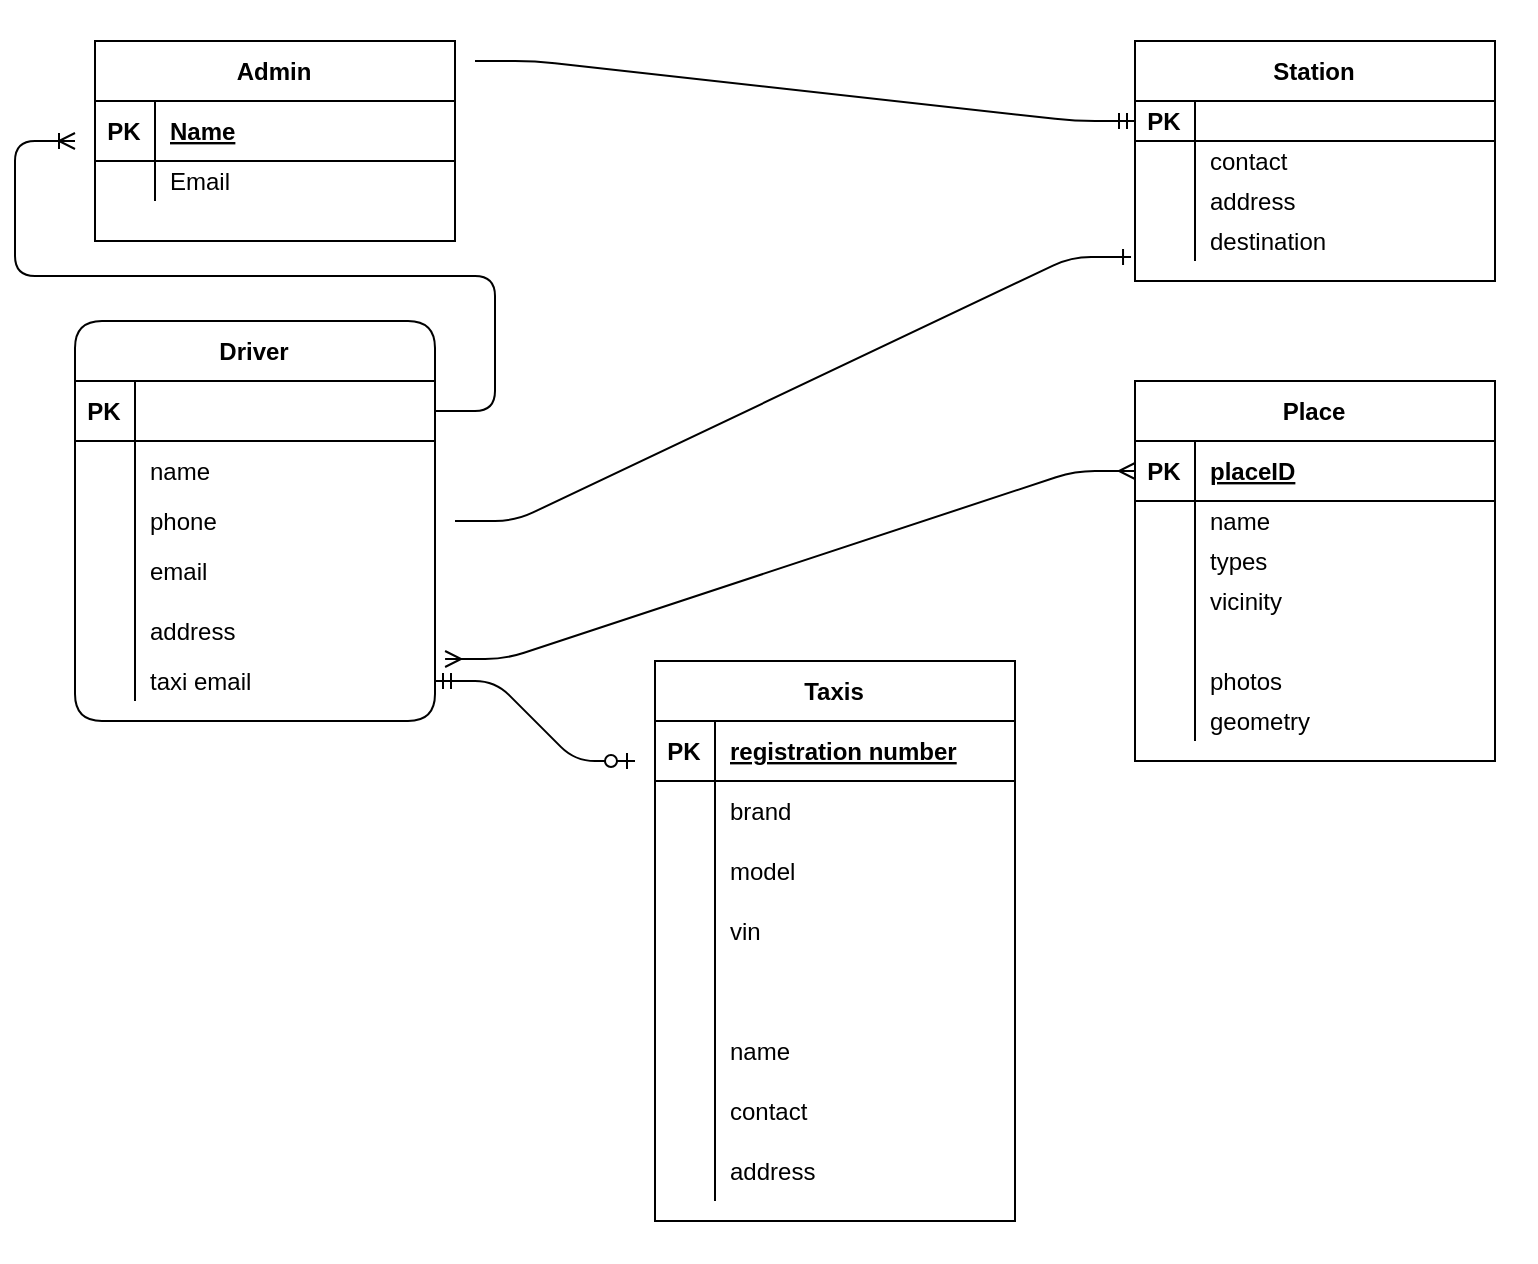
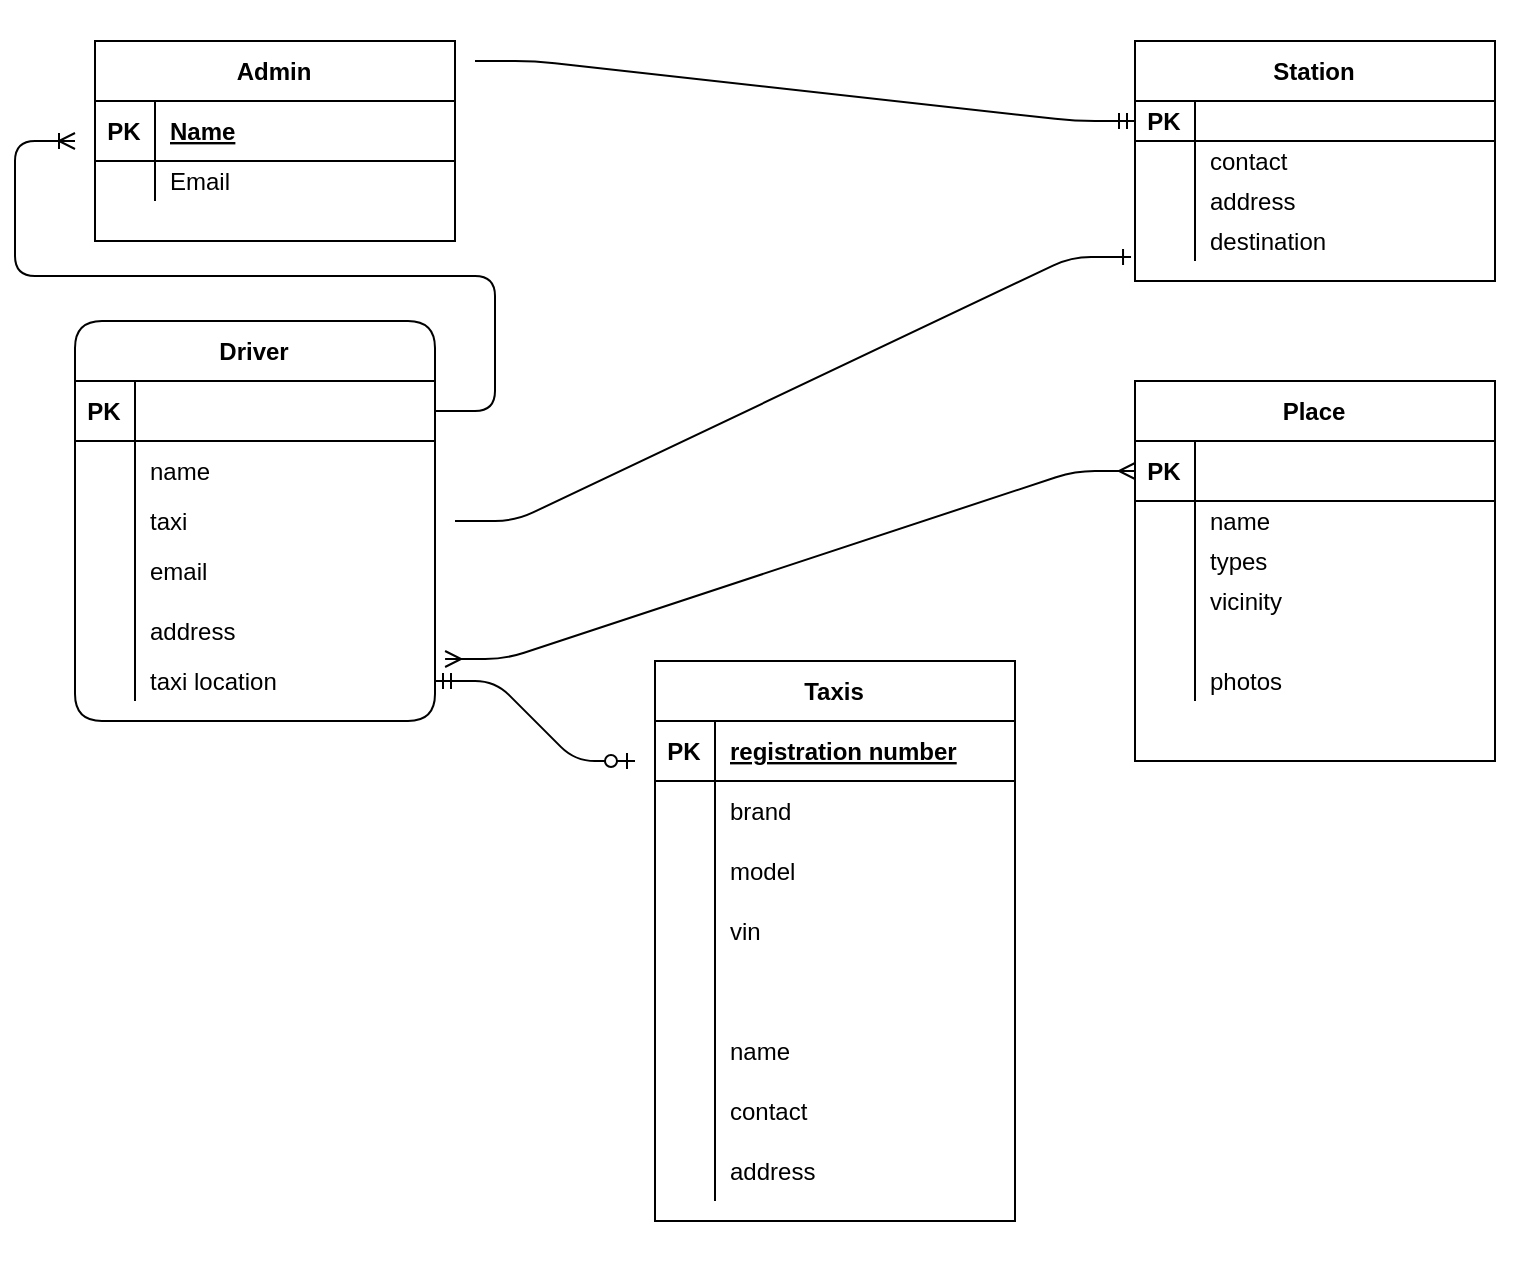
- <mxCell id="44" value="placeID" style="shape=partialRectangle;connectable=0;fillColor=none;top=0;left=0;bottom=0;right=0;align=left;spacingLeft=6;fontStyle=5;overflow=hidden;" vertex="1" parent="42"><mxGeometry x="30" width="150" height="30" as="geometry"><mxRectangle width="150" height="30" as="alternateBounds" /></mxGeometry></mxCell>
- <mxCell id="31" value="phone" style="shape=partialRectangle;connectable=0;fillColor=none;top=0;left=0;bottom=0;right=0;align=left;spacingLeft=6;overflow=hidden;" vertex="1" parent="29"><mxGeometry x="30" width="150" height="20" as="geometry"><mxRectangle width="150" height="20" as="alternateBounds" /></mxGeometry></mxCell>
+ <mxCell id="31" value="taxi" style="shape=partialRectangle;connectable=0;fillColor=none;top=0;left=0;bottom=0;right=0;align=left;spacingLeft=6;overflow=hidden;" vertex="1" parent="29"><mxGeometry x="30" width="150" height="20" as="geometry"><mxRectangle width="150" height="20" as="alternateBounds" /></mxGeometry></mxCell>
- <mxCell id="40" value="taxi email" style="shape=partialRectangle;connectable=0;fillColor=none;top=0;left=0;bottom=0;right=0;align=left;spacingLeft=6;overflow=hidden;" vertex="1" parent="38"><mxGeometry x="30" width="150" height="20" as="geometry"><mxRectangle width="150" height="20" as="alternateBounds" /></mxGeometry></mxCell>
+ <mxCell id="40" value="taxi location" style="shape=partialRectangle;connectable=0;fillColor=none;top=0;left=0;bottom=0;right=0;align=left;spacingLeft=6;overflow=hidden;" vertex="1" parent="38"><mxGeometry x="30" width="150" height="20" as="geometry"><mxRectangle width="150" height="20" as="alternateBounds" /></mxGeometry></mxCell>
- <mxCell id="61" value="geometry" style="shape=partialRectangle;connectable=0;fillColor=none;top=0;left=0;bottom=0;right=0;align=left;spacingLeft=6;overflow=hidden;" vertex="1" parent="59"><mxGeometry x="30" width="150" height="20" as="geometry"><mxRectangle width="150" height="20" as="alternateBounds" /></mxGeometry></mxCell>
